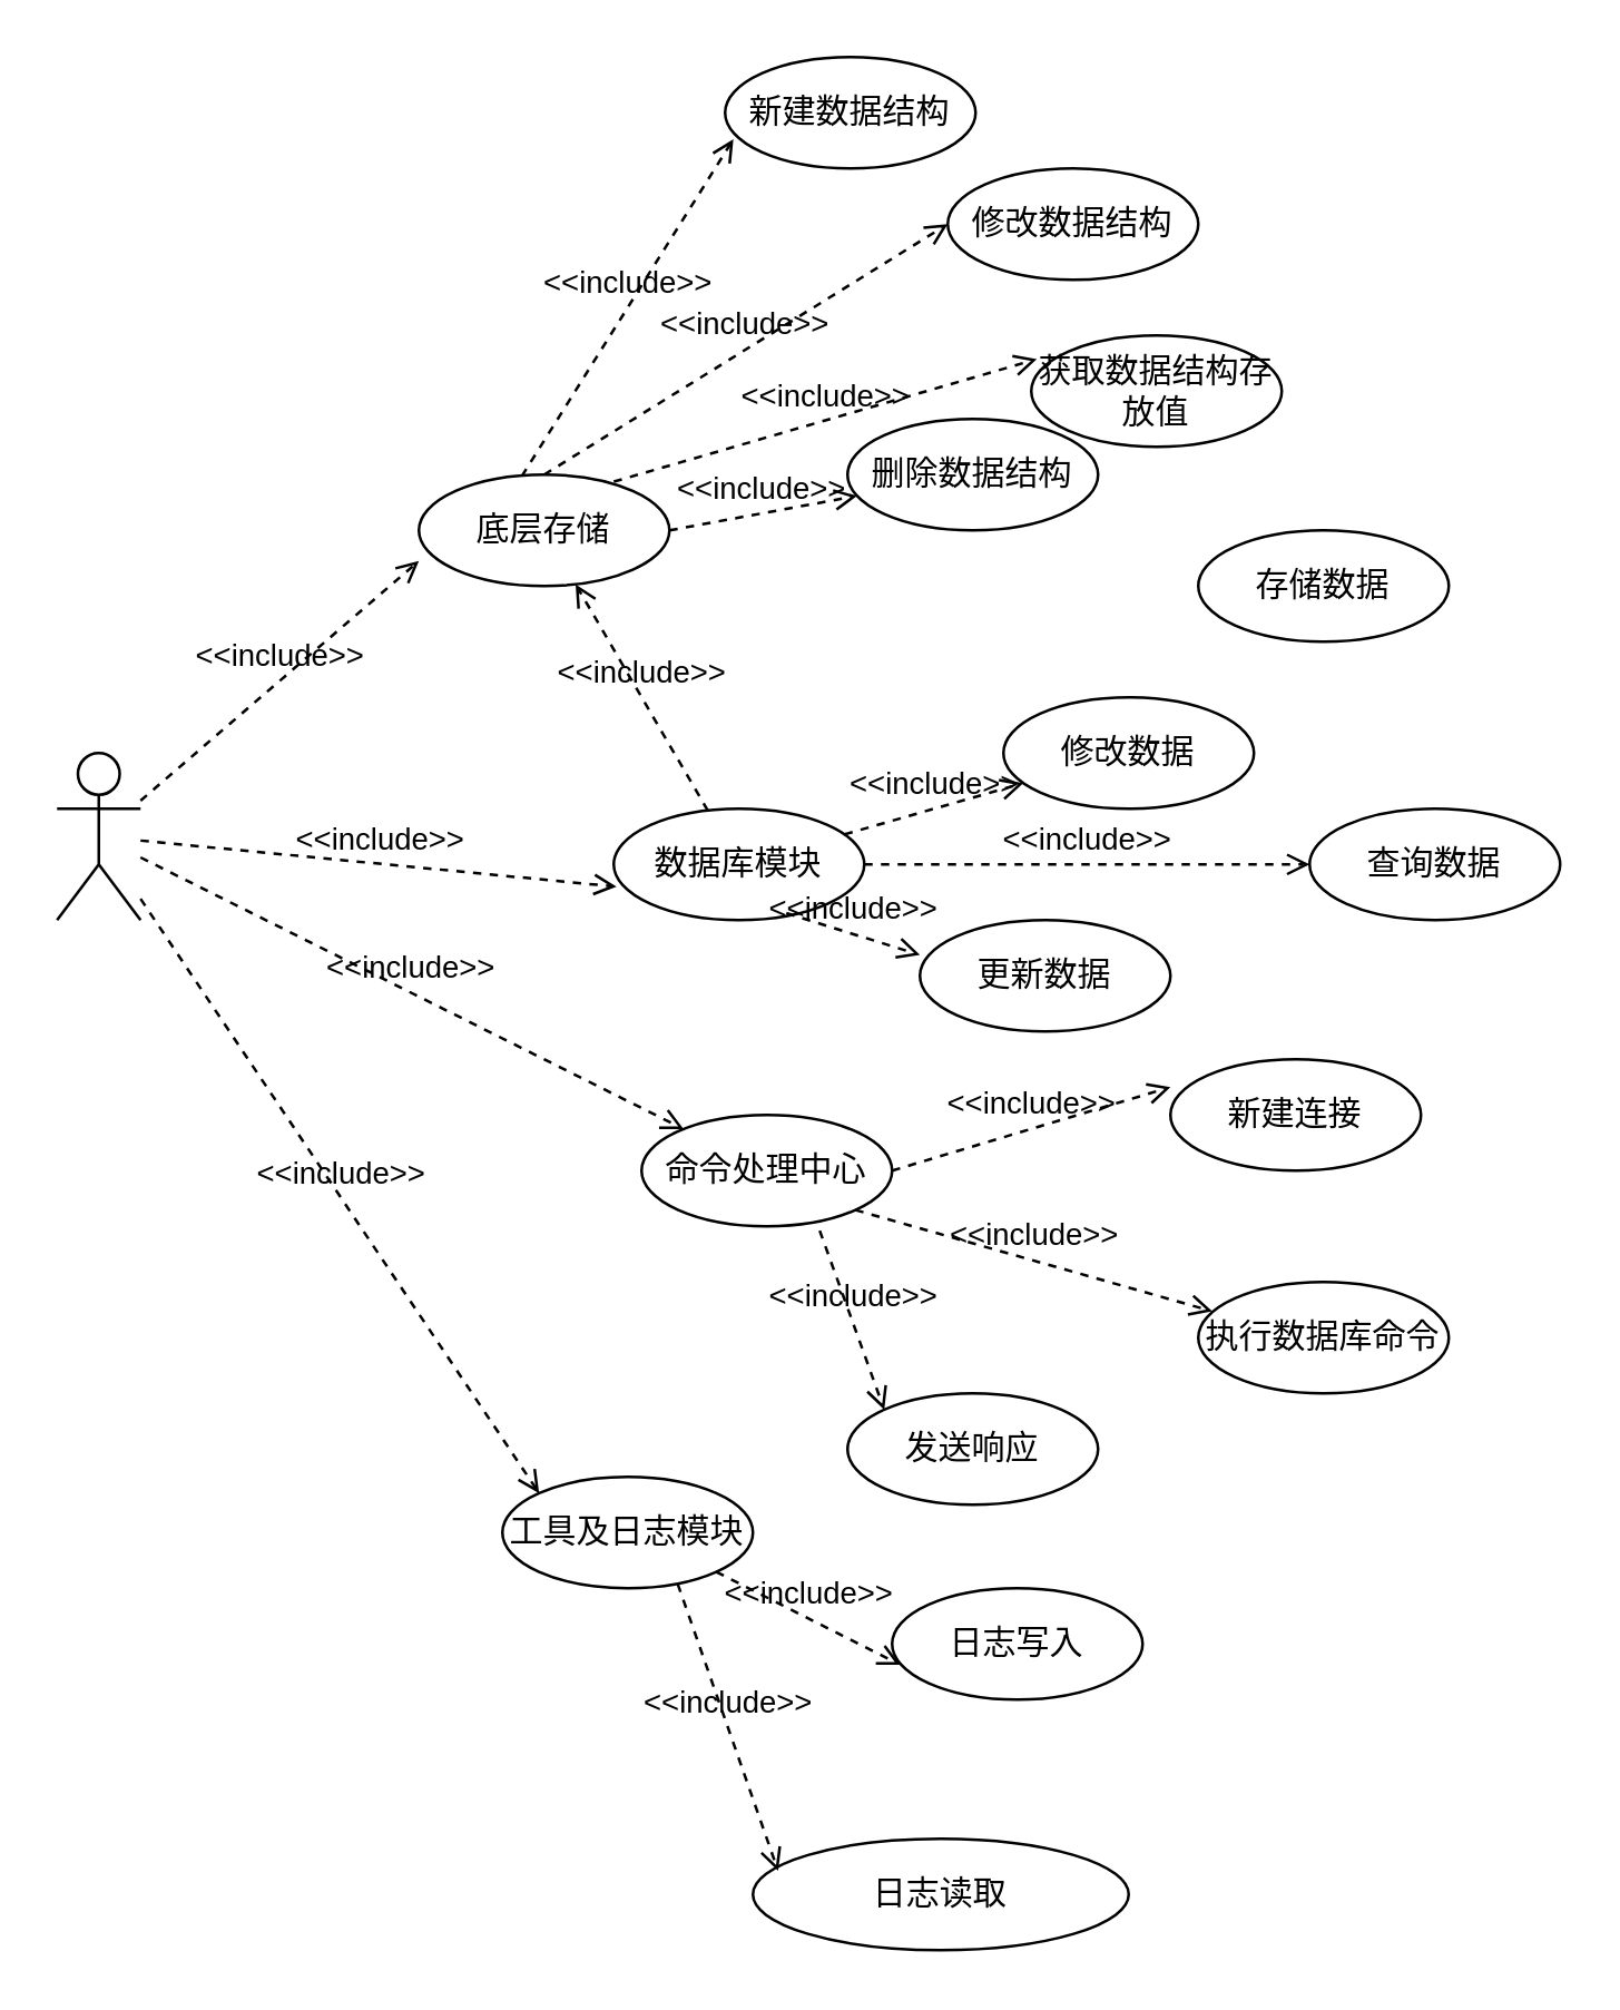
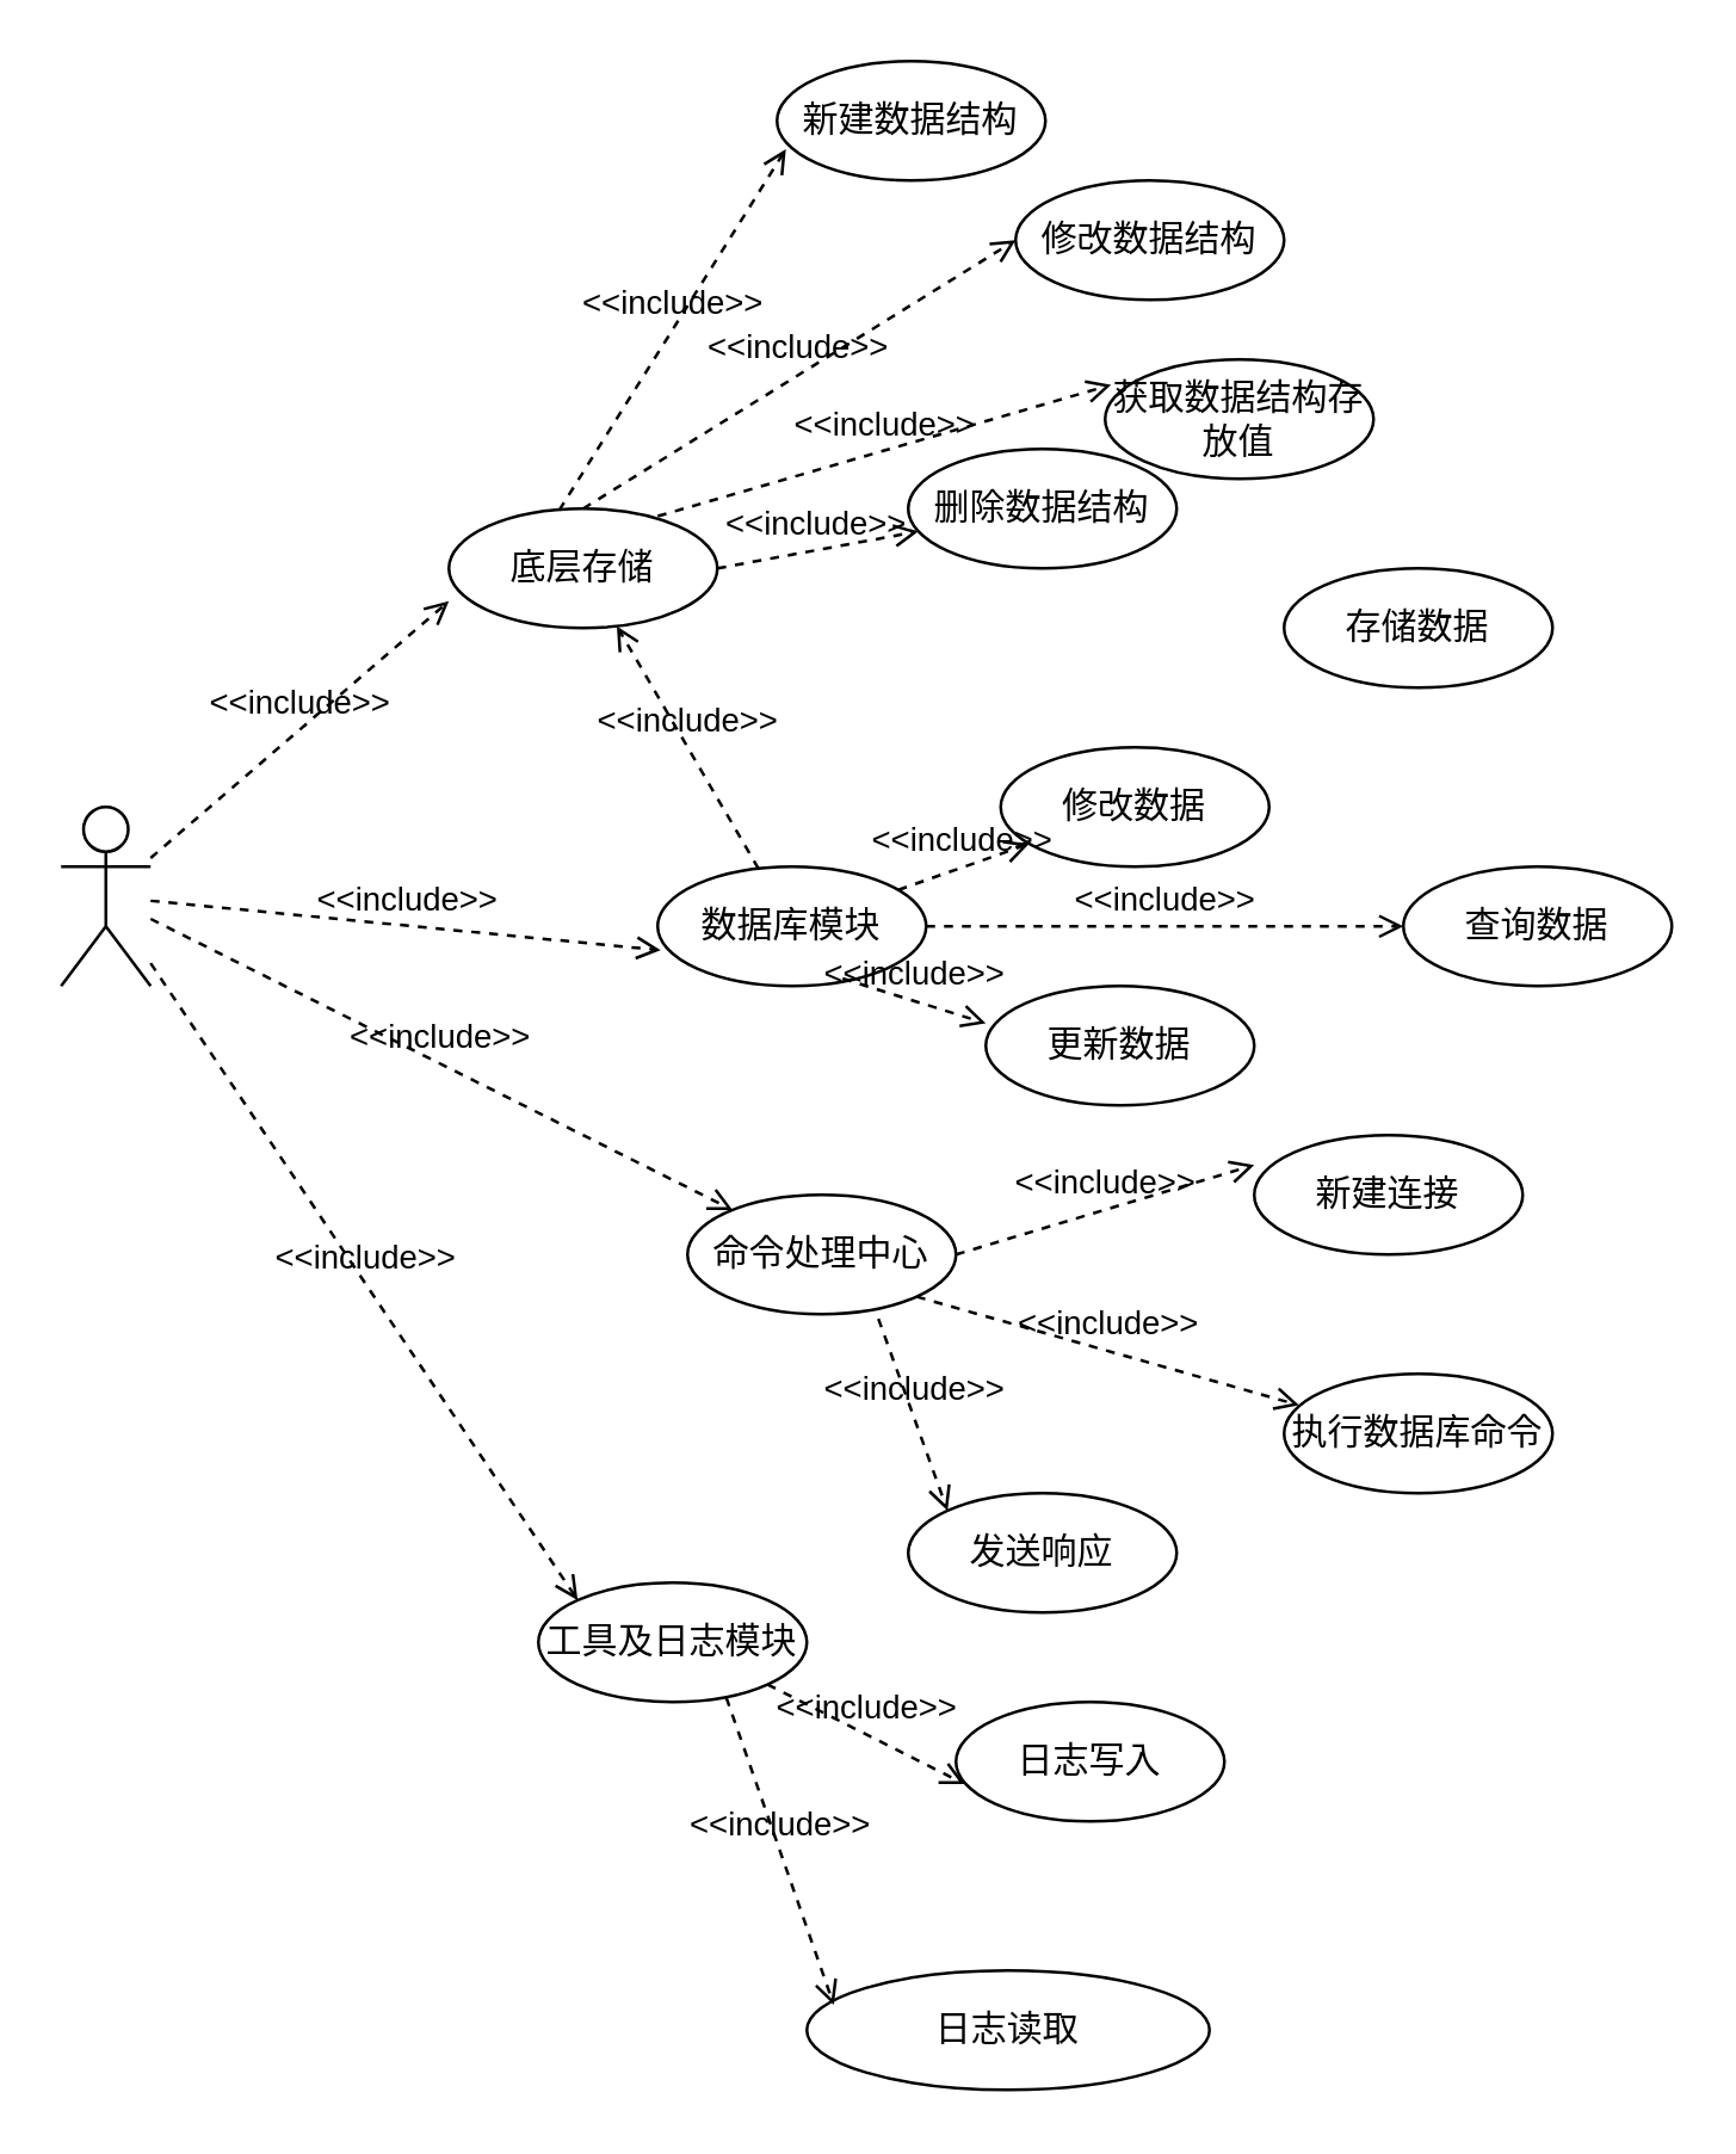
- <mxCell id="19" value="修改数据" style="ellipse;whiteSpace=wrap;html=1;" vertex="1" parent="1"><mxGeometry x="360" y="250" width="90" height="40" as="geometry" /></mxCell>
+ <mxCell id="19" value="修改数据" style="ellipse;whiteSpace=wrap;html=1;" vertex="1" parent="1"><mxGeometry x="335" y="250" width="90" height="40" as="geometry" /></mxCell>
